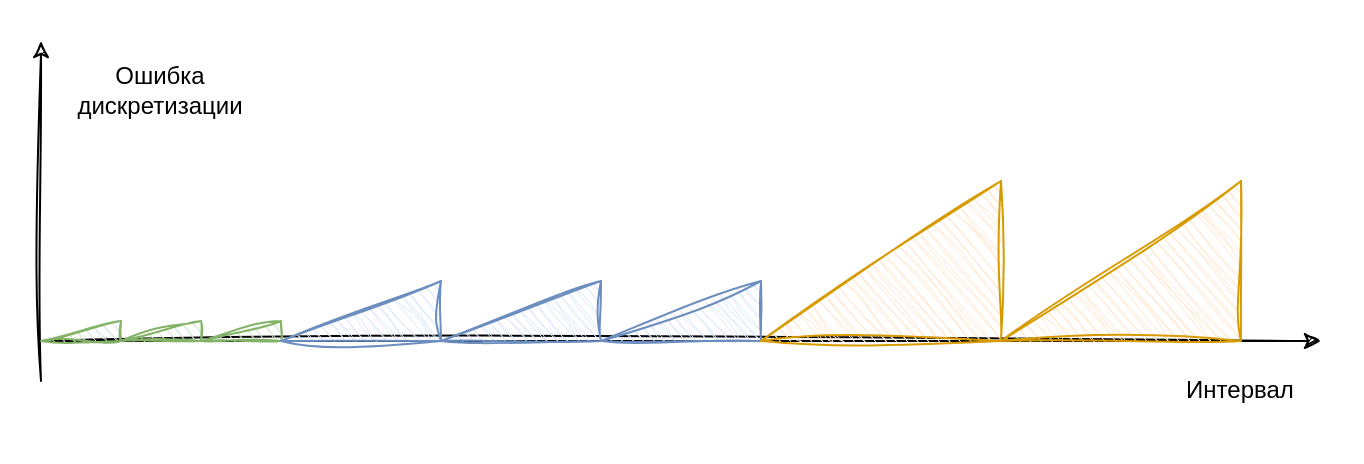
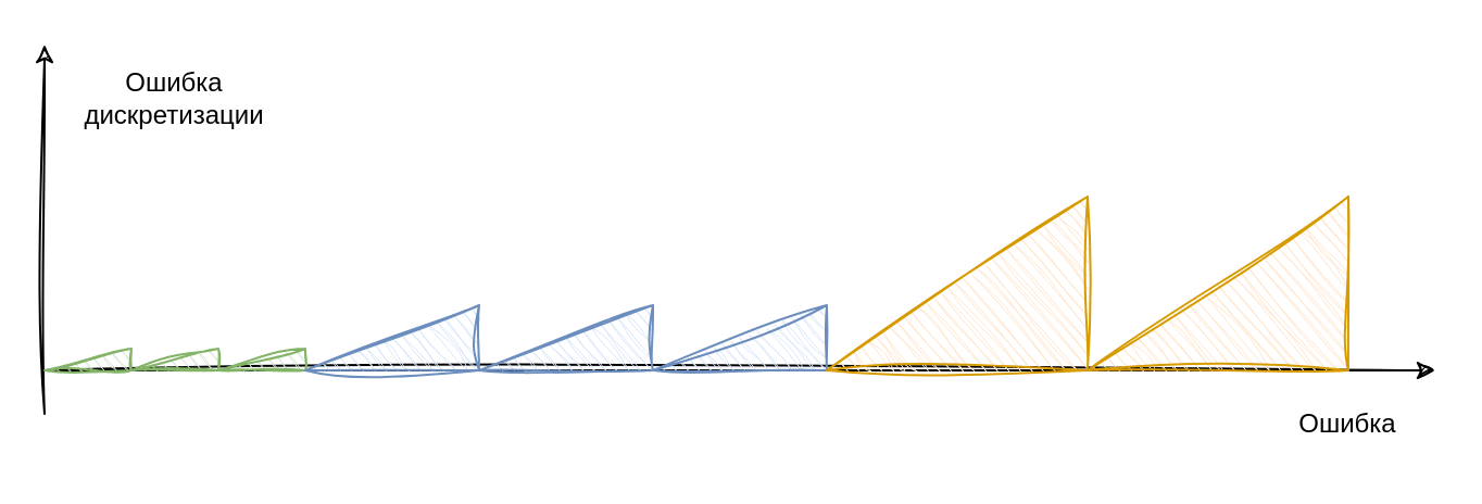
- <mxCell id="4" value="Интервал" style="text;html=1;strokeColor=none;fillColor=none;align=center;verticalAlign=middle;whiteSpace=wrap;rounded=0;sketch=1;curveFitting=1;jiggle=2;" vertex="1" parent="1"><mxGeometry x="580" y="180" width="80" height="30" as="geometry" /></mxCell>
+ <mxCell id="4" value="Ошибка" style="text;html=1;strokeColor=none;fillColor=none;align=center;verticalAlign=middle;whiteSpace=wrap;rounded=0;sketch=1;curveFitting=1;jiggle=2;" vertex="1" parent="1"><mxGeometry x="580" y="180" width="80" height="30" as="geometry" /></mxCell>
